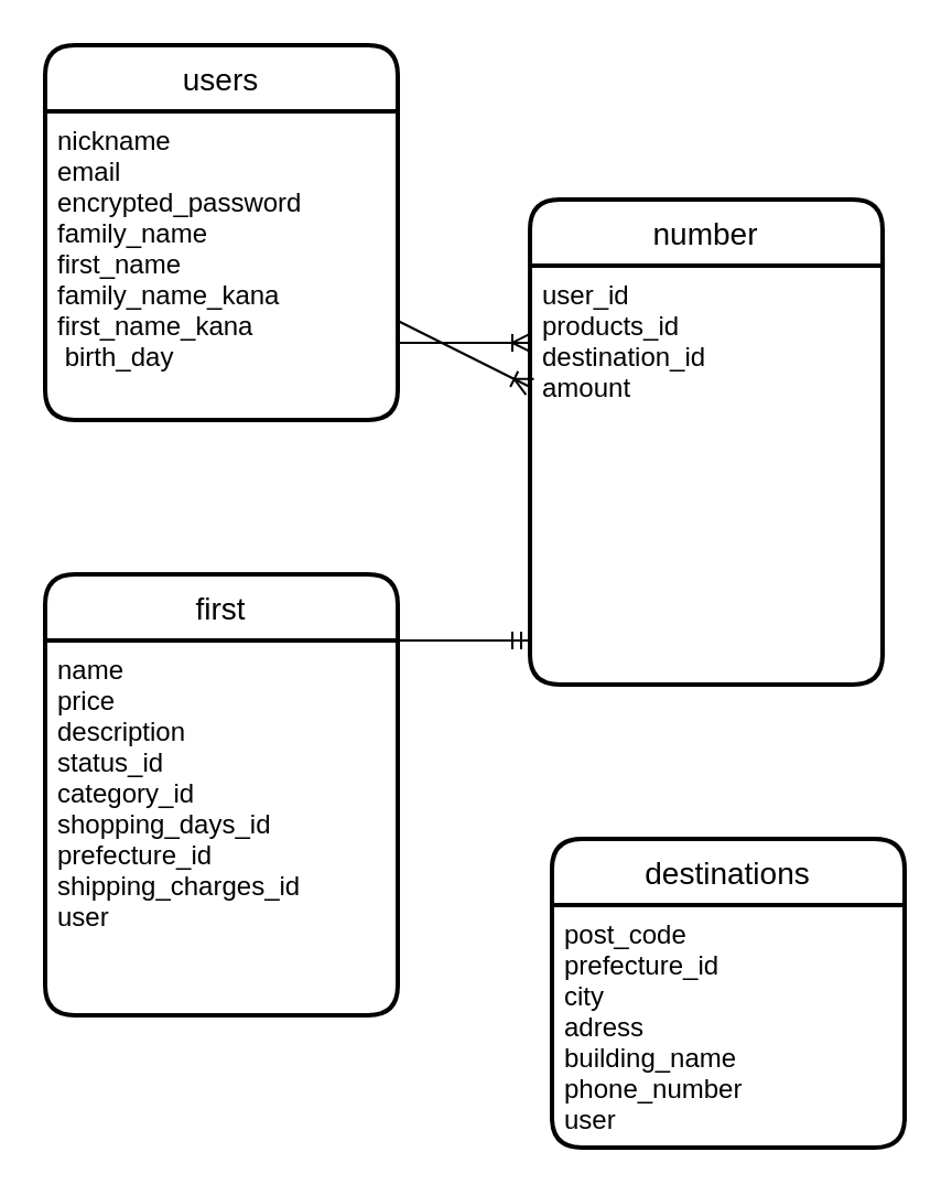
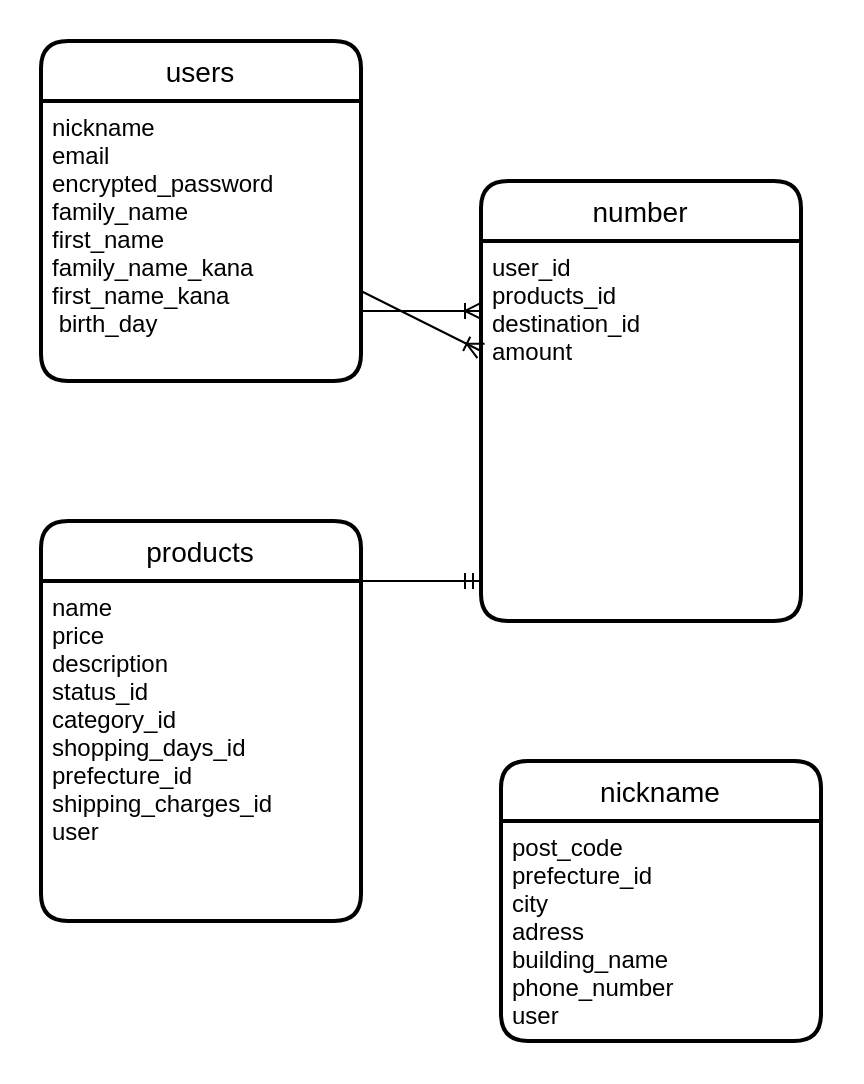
- <mxCell id="7" value="first" style="swimlane;childLayout=stackLayout;horizontal=1;startSize=30;horizontalStack=0;rounded=1;fontSize=14;fontStyle=0;strokeWidth=2;resizeParent=0;resizeLast=1;shadow=0;dashed=0;align=center;" parent="1" vertex="1"><mxGeometry x="20" y="260" width="160" height="200" as="geometry" /></mxCell>
+ <mxCell id="7" value="products" style="swimlane;childLayout=stackLayout;horizontal=1;startSize=30;horizontalStack=0;rounded=1;fontSize=14;fontStyle=0;strokeWidth=2;resizeParent=0;resizeLast=1;shadow=0;dashed=0;align=center;" parent="1" vertex="1"><mxGeometry x="20" y="260" width="160" height="200" as="geometry" /></mxCell>
- <mxCell id="5" value="destinations" style="swimlane;childLayout=stackLayout;horizontal=1;startSize=30;horizontalStack=0;rounded=1;fontSize=14;fontStyle=0;strokeWidth=2;resizeParent=0;resizeLast=1;shadow=0;dashed=0;align=center;" parent="1" vertex="1"><mxGeometry x="250" y="380" width="160" height="140" as="geometry" /></mxCell>
+ <mxCell id="5" value="nickname" style="swimlane;childLayout=stackLayout;horizontal=1;startSize=30;horizontalStack=0;rounded=1;fontSize=14;fontStyle=0;strokeWidth=2;resizeParent=0;resizeLast=1;shadow=0;dashed=0;align=center;" parent="1" vertex="1"><mxGeometry x="250" y="380" width="160" height="140" as="geometry" /></mxCell>
